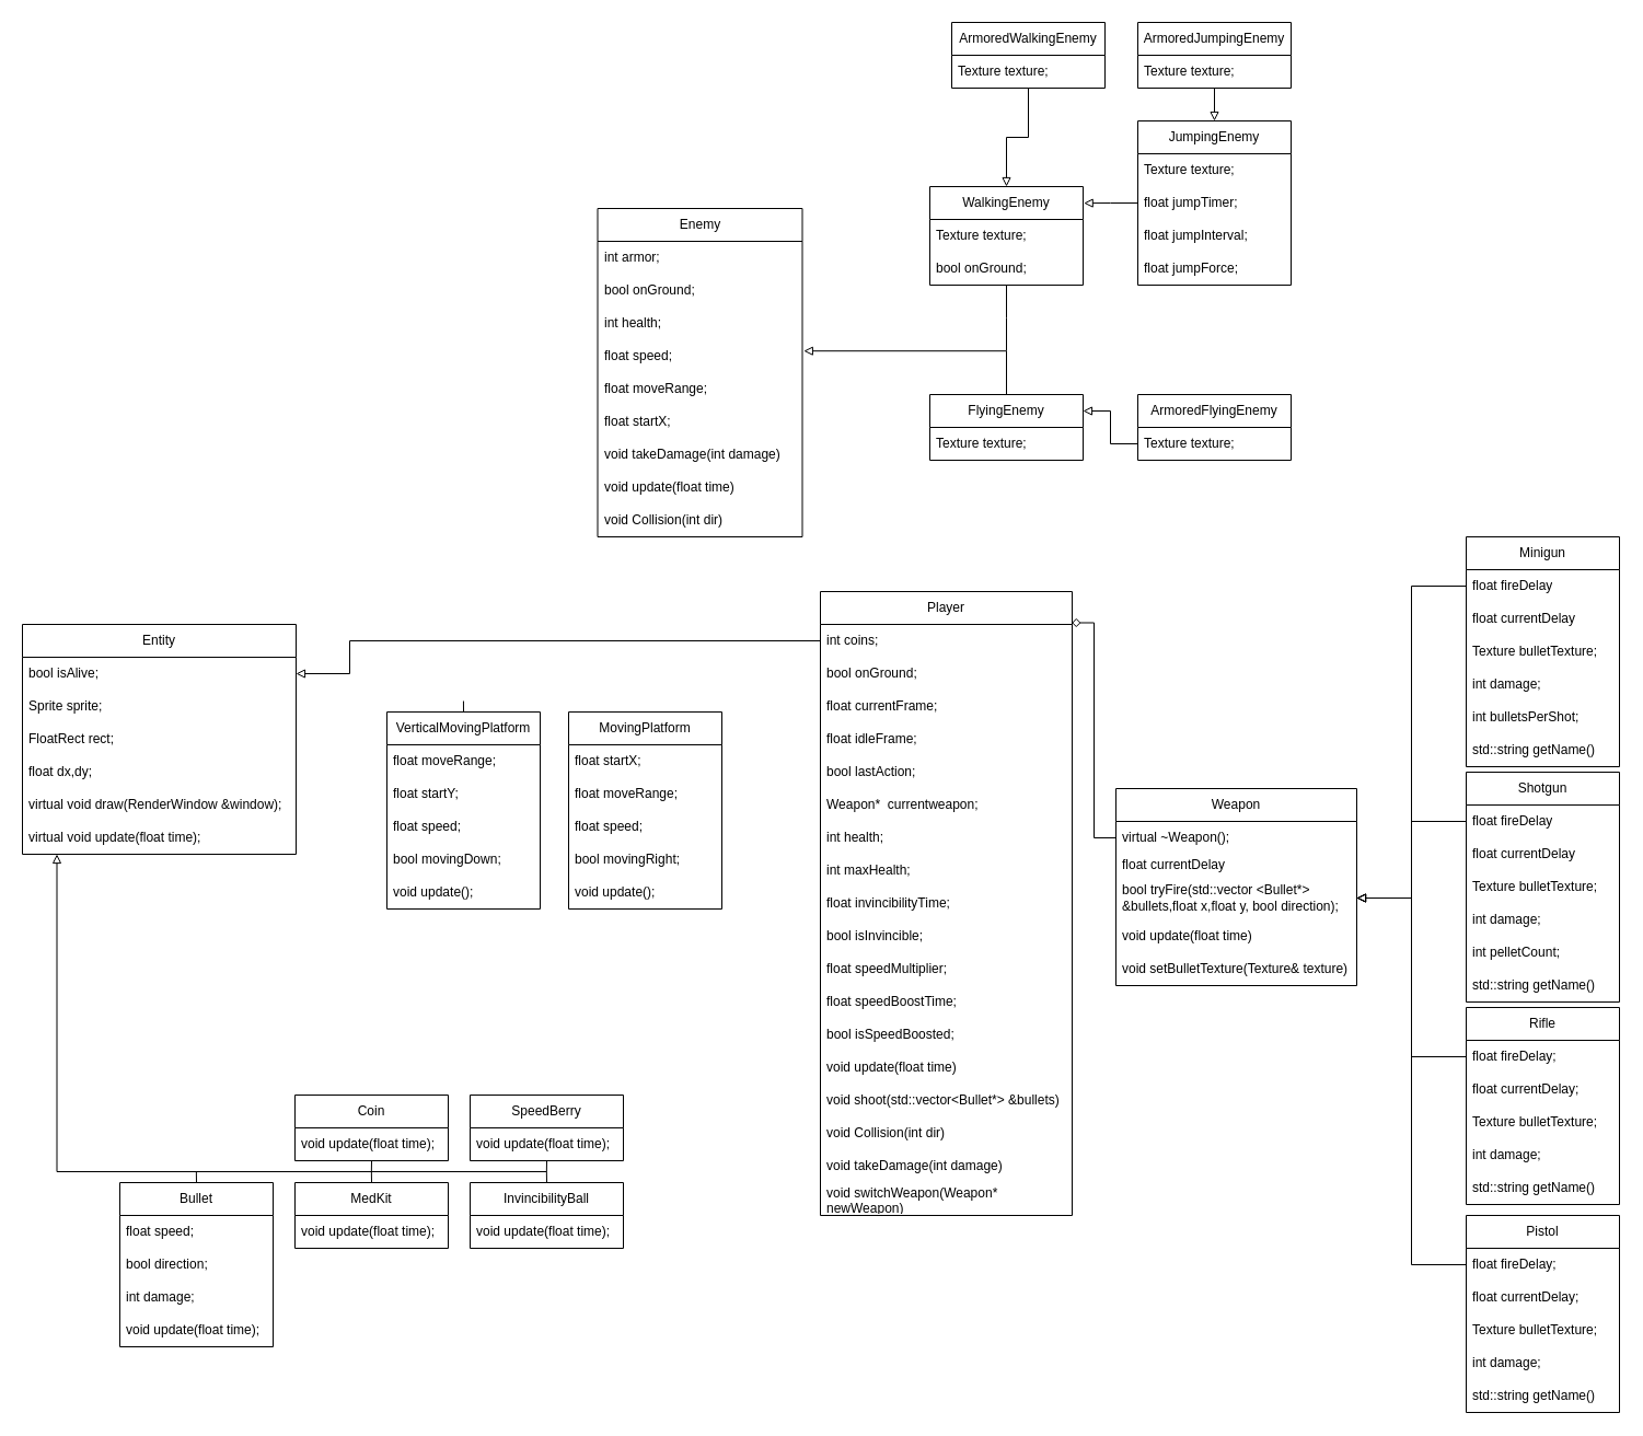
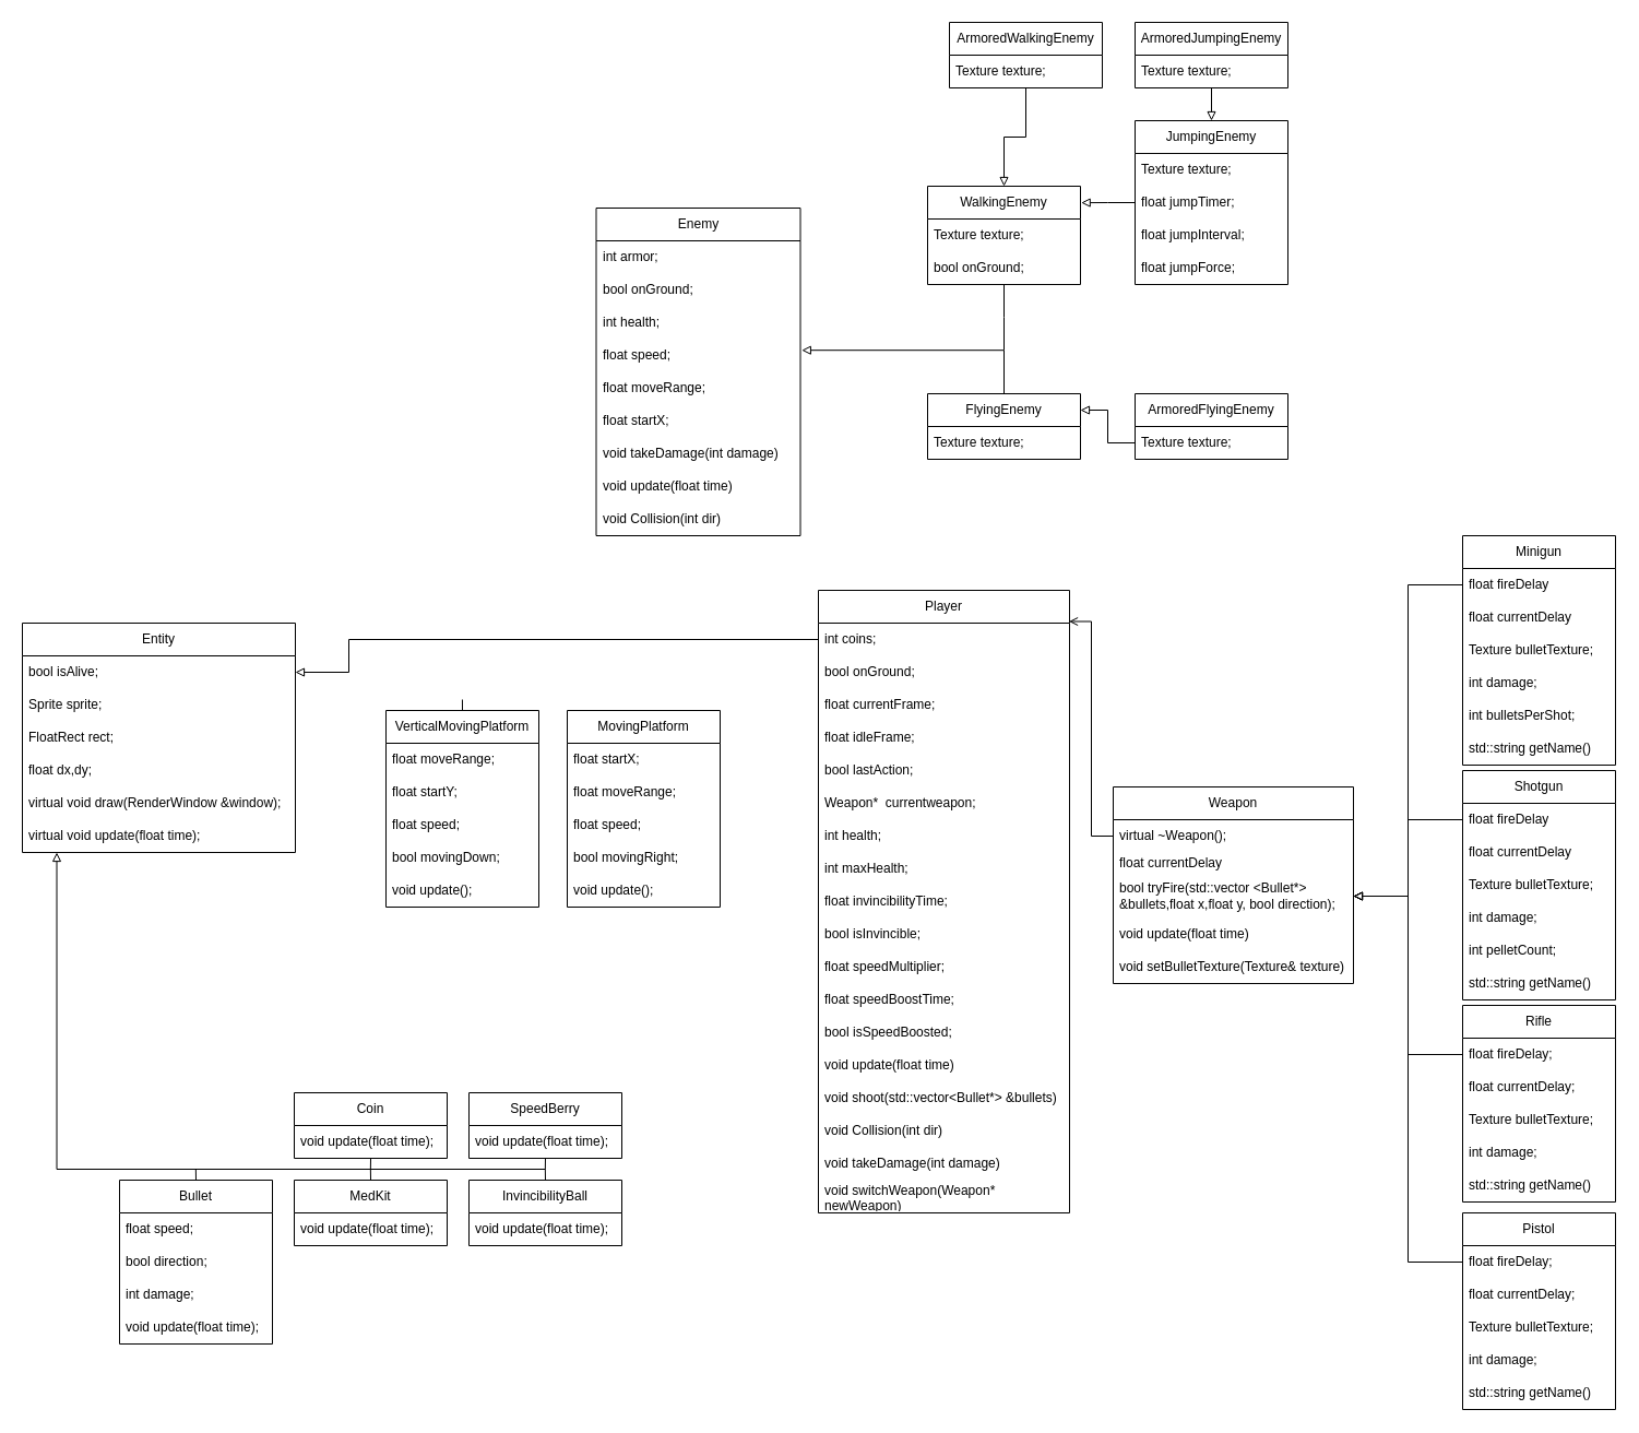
- <mxCell id="119" style="edgeStyle=orthogonalEdgeStyle;rounded=0;orthogonalLoop=1;jettySize=auto;html=1;exitX=0;exitY=0.5;exitDx=0;exitDy=0;entryX=0.998;entryY=0.05;entryDx=0;entryDy=0;entryPerimeter=0;endArrow=diamond;endFill=0;" parent="1" source="35" target="40" edge="1"><mxGeometry relative="1" as="geometry" /></mxCell>
+ <mxCell id="119" style="edgeStyle=orthogonalEdgeStyle;rounded=0;orthogonalLoop=1;jettySize=auto;html=1;exitX=0;exitY=0.5;exitDx=0;exitDy=0;entryX=0.998;entryY=0.05;entryDx=0;entryDy=0;entryPerimeter=0;endArrow=open;endFill=0;" parent="1" source="35" target="40" edge="1"><mxGeometry relative="1" as="geometry" /></mxCell>
